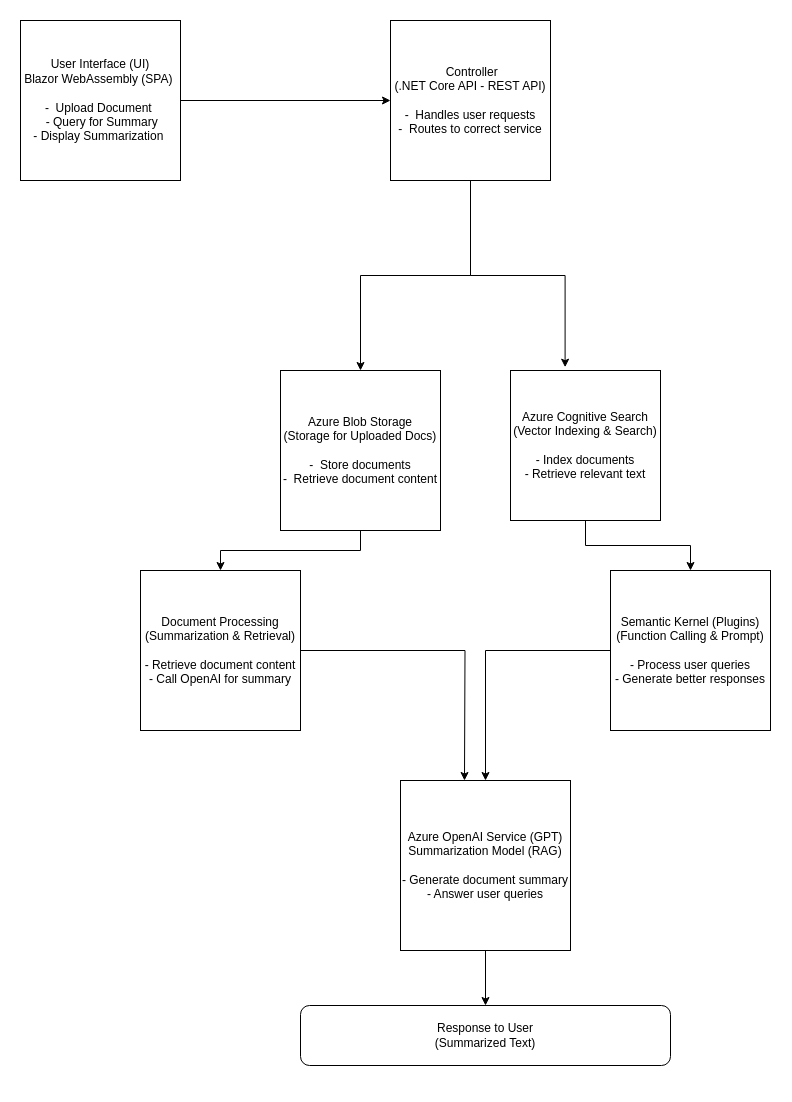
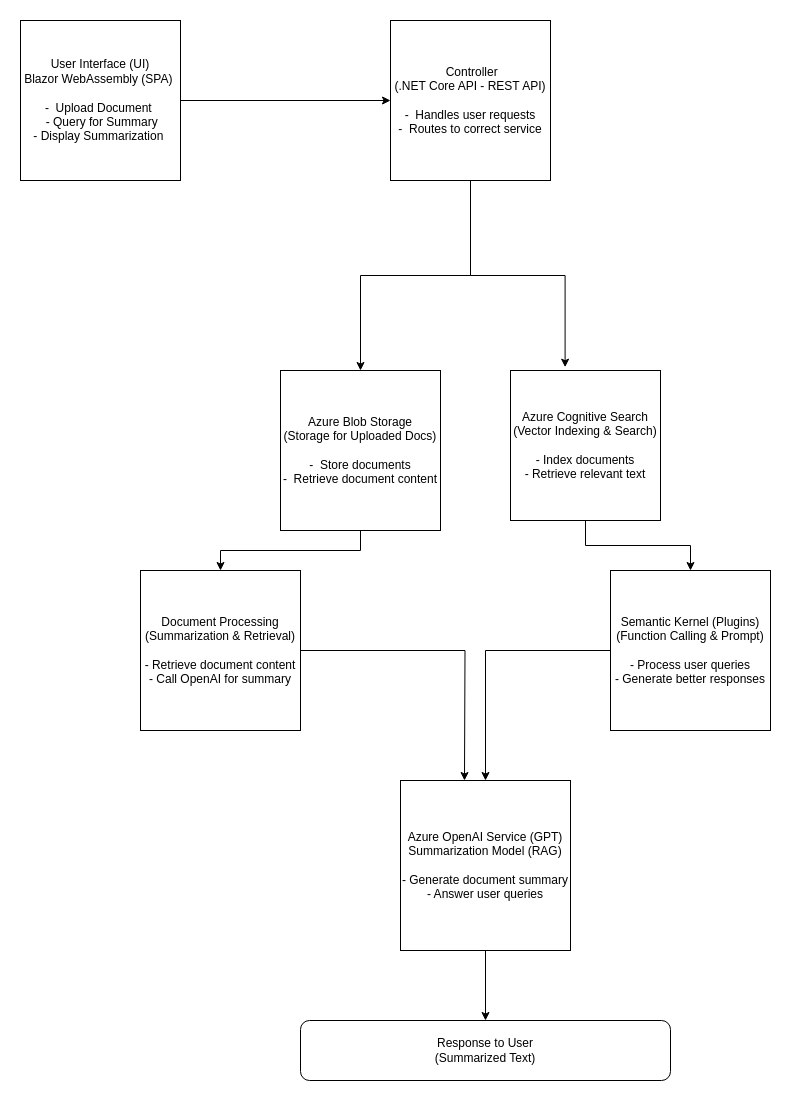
- <mxCell id="15" value="Response to User&lt;div&gt;(Summarized Text)&lt;/div&gt;" style="rounded=1;whiteSpace=wrap;html=1;" vertex="1" parent="1"><mxGeometry x="300" y="1005" width="370" height="60" as="geometry" /></mxCell>
+ <mxCell id="15" value="Response to User&lt;div&gt;(Summarized Text)&lt;/div&gt;" style="rounded=1;whiteSpace=wrap;html=1;" vertex="1" parent="1"><mxGeometry x="300" y="1020" width="370" height="60" as="geometry" /></mxCell>
